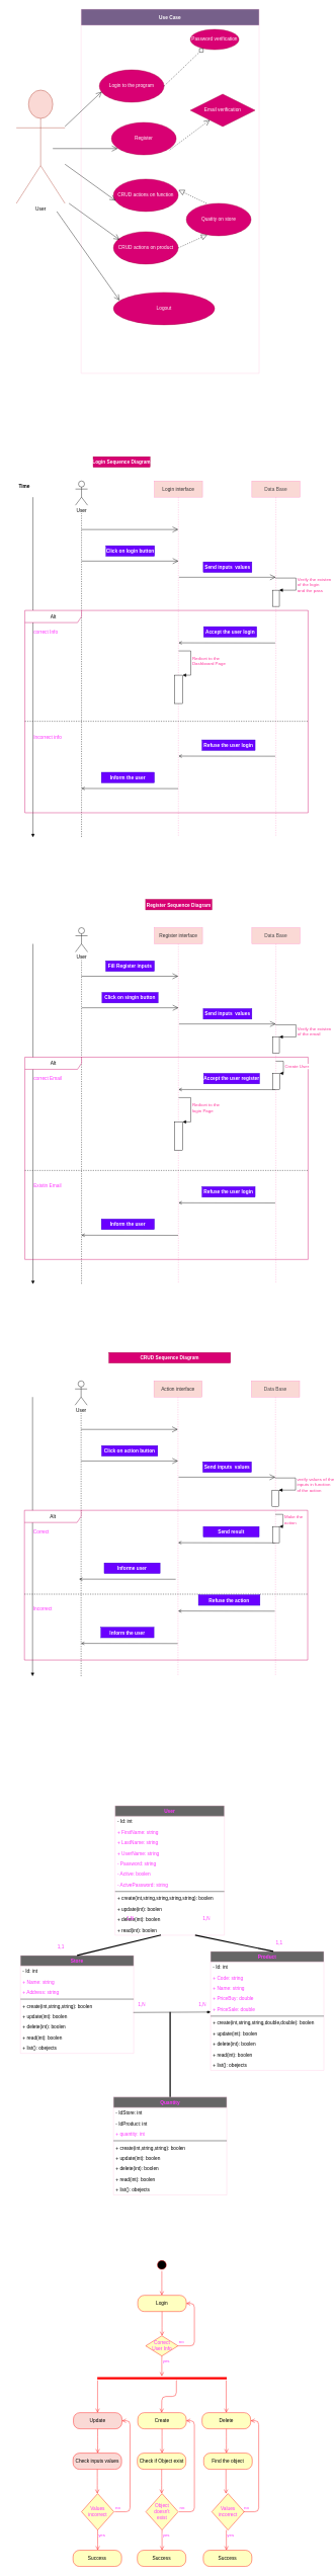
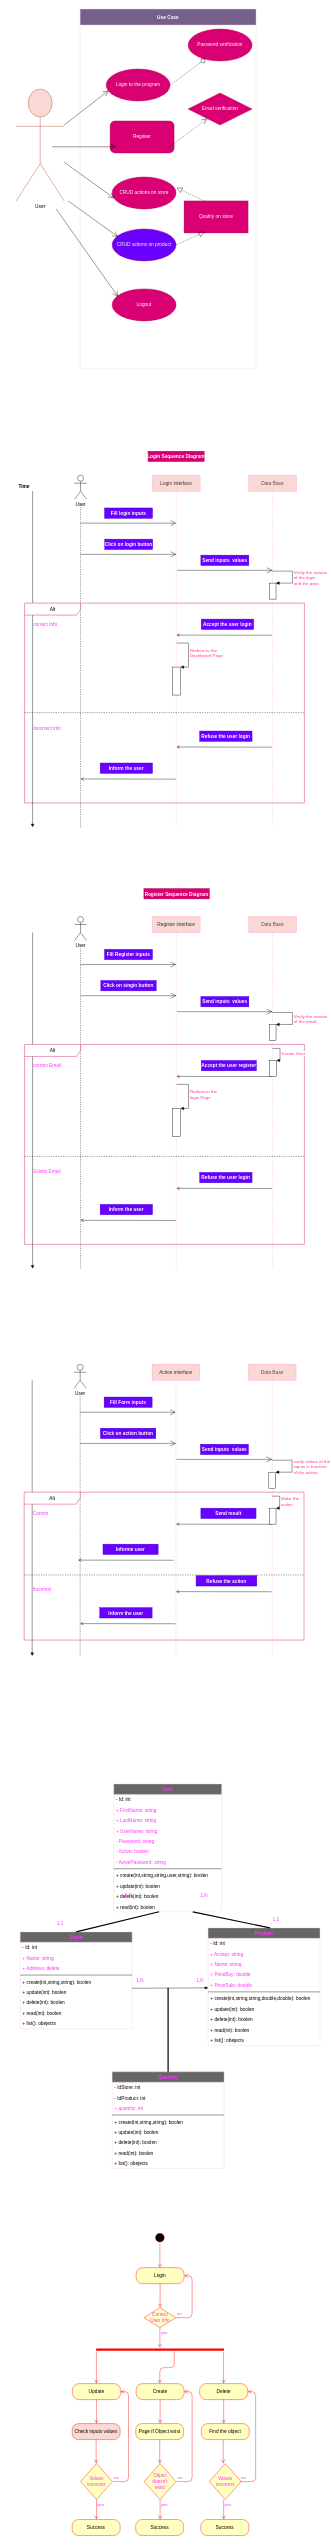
- <mxCell id="4" value="Password verification" style="ellipse;whiteSpace=wrap;html=1;fillColor=#d80073;strokeColor=#A50040;fontColor=#ffffff;" vertex="1" parent="2"><mxGeometry x="270" y="50" width="120" height="50" as="geometry" /></mxCell>
+ <mxCell id="4" value="Password verification" style="ellipse;whiteSpace=wrap;html=1;fillColor=#d80073;strokeColor=#A50040;fontColor=#ffffff;" vertex="1" parent="2"><mxGeometry x="270" y="50" width="160" height="80" as="geometry" /></mxCell>
- <mxCell id="3" value="Login to the program" style="ellipse;whiteSpace=wrap;html=1;fillColor=#d80073;strokeColor=#A50040;fontColor=#ffffff;" vertex="1" parent="2"><mxGeometry x="45" y="150" width="160" height="80" as="geometry" /></mxCell>
+ <mxCell id="3" value="Login to the program" style="ellipse;whiteSpace=wrap;html=1;fillColor=#d80073;strokeColor=#A50040;fontColor=#ffffff;" vertex="1" parent="2"><mxGeometry x="65" y="150" width="160" height="80" as="geometry" /></mxCell>
- <mxCell id="6" value="Register" style="ellipse;whiteSpace=wrap;html=1;fillColor=#d80073;strokeColor=#A50040;fontColor=#ffffff;" vertex="1" parent="2"><mxGeometry x="75" y="280" width="160" height="80" as="geometry" /></mxCell>
+ <mxCell id="6" value="Register" style="whiteSpace=wrap;html=1;fillColor=#d80073;strokeColor=#A50040;fontColor=#ffffff;rounded=1;" vertex="1" parent="2"><mxGeometry x="75" y="280" width="160" height="80" as="geometry" /></mxCell>
- <mxCell id="10" value="CRUD actions on function" style="ellipse;whiteSpace=wrap;html=1;fillColor=#d80073;strokeColor=#A50040;fontColor=#ffffff;" vertex="1" parent="2"><mxGeometry x="80" y="420" width="160" height="80" as="geometry" /></mxCell>
+ <mxCell id="10" value="CRUD actions on store" style="ellipse;whiteSpace=wrap;html=1;fillColor=#d80073;strokeColor=#A50040;fontColor=#ffffff;" vertex="1" parent="2"><mxGeometry x="80" y="420" width="160" height="80" as="geometry" /></mxCell>
- <mxCell id="15" value="Quatity on store" style="ellipse;whiteSpace=wrap;html=1;fillColor=#d80073;strokeColor=#A50040;fontColor=#ffffff;" vertex="1" parent="2"><mxGeometry x="260" y="480" width="160" height="80" as="geometry" /></mxCell>
+ <mxCell id="15" value="Quatity on store" style="whiteSpace=wrap;html=1;fillColor=#d80073;strokeColor=#A50040;fontColor=#ffffff;rounded=0;" vertex="1" parent="2"><mxGeometry x="260" y="480" width="160" height="80" as="geometry" /></mxCell>
- <mxCell id="11" value="CRUD actions on product" style="ellipse;whiteSpace=wrap;html=1;fillColor=#d80073;strokeColor=#A50040;fontColor=#ffffff;" vertex="1" parent="2"><mxGeometry x="80" y="550" width="160" height="80" as="geometry" /></mxCell>
+ <mxCell id="11" value="CRUD actions on product" style="ellipse;whiteSpace=wrap;html=1;fillColor=#6a00ff;strokeColor=#A50040;fontColor=#ffffff;" vertex="1" parent="2"><mxGeometry x="80" y="550" width="160" height="80" as="geometry" /></mxCell>
- <mxCell id="12" value="Logout" style="ellipse;whiteSpace=wrap;html=1;fillColor=#d80073;strokeColor=#A50040;fontColor=#ffffff;" vertex="1" parent="2"><mxGeometry x="80" y="700" width="250" height="80" as="geometry" /></mxCell>
+ <mxCell id="12" value="Logout" style="ellipse;whiteSpace=wrap;html=1;fillColor=#d80073;strokeColor=#A50040;fontColor=#ffffff;" vertex="1" parent="2"><mxGeometry x="80" y="700" width="160" height="80" as="geometry" /></mxCell>
- <mxCell id="46" value="Login Sequence Diagram" style="text;align=center;fontStyle=1;verticalAlign=middle;spacingLeft=3;spacingRight=3;strokeColor=#A50040;rotatable=0;points=[[0,0.5],[1,0.5]];portConstraint=eastwest;fillColor=#d80073;fontColor=#ffffff;" vertex="1" parent="1"><mxGeometry x="229.75" y="1126" width="140.5" height="26" as="geometry" /></mxCell>
+ <mxCell id="46" value="Login Sequence Diagram" style="text;align=center;fontStyle=1;verticalAlign=middle;spacingLeft=3;spacingRight=3;strokeColor=#A50040;rotatable=0;points=[[0,0.5],[1,0.5]];portConstraint=eastwest;fillColor=#d80073;fontColor=#ffffff;" vertex="1" parent="1"><mxGeometry x="369.75" y="1126" width="140.5" height="26" as="geometry" /></mxCell>
- <mxCell id="45" value="Time" style="text;align=center;fontStyle=1;verticalAlign=middle;spacingLeft=3;spacingRight=3;strokeColor=none;rotatable=0;points=[[0,0.5],[1,0.5]];portConstraint=eastwest;" vertex="1" parent="1"><mxGeometry x="20" y="1186" width="80" height="26" as="geometry" /></mxCell>
+ <mxCell id="45" value="Time" style="text;align=center;fontStyle=1;verticalAlign=middle;spacingLeft=3;spacingRight=3;strokeColor=none;rotatable=0;points=[[0,0.5],[1,0.5]];portConstraint=eastwest;" vertex="1" parent="1"><mxGeometry x="20" y="1201" width="80" height="26" as="geometry" /></mxCell>
+ <mxCell id="29" value="Fill login inputs" style="text;align=center;fontStyle=1;verticalAlign=middle;spacingLeft=3;spacingRight=3;strokeColor=#3700CC;rotatable=0;points=[[0,0.5],[1,0.5]];portConstraint=eastwest;fillColor=#6a00ff;fontColor=#ffffff;" vertex="1" parent="1"><mxGeometry x="261" y="1268" width="120" height="26" as="geometry" /></mxCell>
- <mxCell id="90" value="CRUD Sequence Diagram" style="text;align=center;fontStyle=1;verticalAlign=middle;spacingLeft=3;spacingRight=3;strokeColor=#A50040;rotatable=0;points=[[0,0.5],[1,0.5]];portConstraint=eastwest;fillColor=#d80073;fontColor=#ffffff;" vertex="1" parent="1"><mxGeometry x="268.75" y="3340" width="300.5" height="26" as="geometry" /></mxCell>
+ <mxCell id="82" value="Fill Form inputs" style="text;align=center;fontStyle=1;verticalAlign=middle;spacingLeft=3;spacingRight=3;strokeColor=#3700CC;rotatable=0;points=[[0,0.5],[1,0.5]];portConstraint=eastwest;fillColor=#6a00ff;fontColor=#ffffff;" vertex="1" parent="1"><mxGeometry x="260" y="3492" width="120" height="26" as="geometry" /></mxCell>
- <mxCell id="120" value="+ create(int,string,string,string,string): boolen" style="text;strokeColor=none;fillColor=none;align=left;verticalAlign=top;spacingLeft=4;spacingRight=4;overflow=hidden;rotatable=0;points=[[0,0.5],[1,0.5]];portConstraint=eastwest;" vertex="1" parent="111"><mxGeometry y="216" width="270" height="26" as="geometry" /></mxCell>
+ <mxCell id="120" value="+ create(int,string,string,user,string): boolen" style="text;strokeColor=none;fillColor=none;align=left;verticalAlign=top;spacingLeft=4;spacingRight=4;overflow=hidden;rotatable=0;points=[[0,0.5],[1,0.5]];portConstraint=eastwest;" vertex="1" parent="111"><mxGeometry y="216" width="270" height="26" as="geometry" /></mxCell>
- <mxCell id="126" value="+ Code: string" style="text;strokeColor=none;fillColor=none;align=left;verticalAlign=top;spacingLeft=4;spacingRight=4;overflow=hidden;rotatable=0;points=[[0,0.5],[1,0.5]];portConstraint=eastwest;fontColor=#FF33FF;" vertex="1" parent="124"><mxGeometry y="52" width="280" height="26" as="geometry" /></mxCell>
+ <mxCell id="126" value="+ Accept: string" style="text;strokeColor=none;fillColor=none;align=left;verticalAlign=top;spacingLeft=4;spacingRight=4;overflow=hidden;rotatable=0;points=[[0,0.5],[1,0.5]];portConstraint=eastwest;fontColor=#FF33FF;" vertex="1" parent="124"><mxGeometry y="52" width="280" height="26" as="geometry" /></mxCell>
- <mxCell id="139" value="+ Address: string" style="text;strokeColor=none;fillColor=none;align=left;verticalAlign=top;spacingLeft=4;spacingRight=4;overflow=hidden;rotatable=0;points=[[0,0.5],[1,0.5]];portConstraint=eastwest;fontColor=#FF33FF;" vertex="1" parent="136"><mxGeometry y="78" width="280" height="26" as="geometry" /></mxCell>
+ <mxCell id="139" value="+ Address: delete" style="text;strokeColor=none;fillColor=none;align=left;verticalAlign=top;spacingLeft=4;spacingRight=4;overflow=hidden;rotatable=0;points=[[0,0.5],[1,0.5]];portConstraint=eastwest;fontColor=#FF33FF;" vertex="1" parent="136"><mxGeometry y="78" width="280" height="26" as="geometry" /></mxCell>
- <mxCell id="173" value="Update" style="rounded=1;whiteSpace=wrap;html=1;arcSize=40;fontColor=#000000;fillColor=#fad9d5;strokeColor=#ff0000;" vertex="1" parent="1"><mxGeometry x="181" y="5960" width="120" height="40" as="geometry" /></mxCell>
+ <mxCell id="173" value="Update" style="rounded=1;whiteSpace=wrap;html=1;arcSize=40;fontColor=#000000;fillColor=#ffffc0;strokeColor=#ff0000;" vertex="1" parent="1"><mxGeometry x="181" y="5960" width="120" height="40" as="geometry" /></mxCell>
- <mxCell id="167" value="Check if Object exist" style="rounded=1;whiteSpace=wrap;html=1;arcSize=40;fontColor=#000000;fillColor=#ffffc0;strokeColor=#ff0000;" vertex="1" parent="1"><mxGeometry x="339" y="6060" width="120" height="40" as="geometry" /></mxCell>
+ <mxCell id="167" value="Page if Object exist" style="rounded=1;whiteSpace=wrap;html=1;arcSize=40;fontColor=#000000;fillColor=#ffffc0;strokeColor=#ff0000;" vertex="1" parent="1"><mxGeometry x="339" y="6060" width="120" height="40" as="geometry" /></mxCell>
